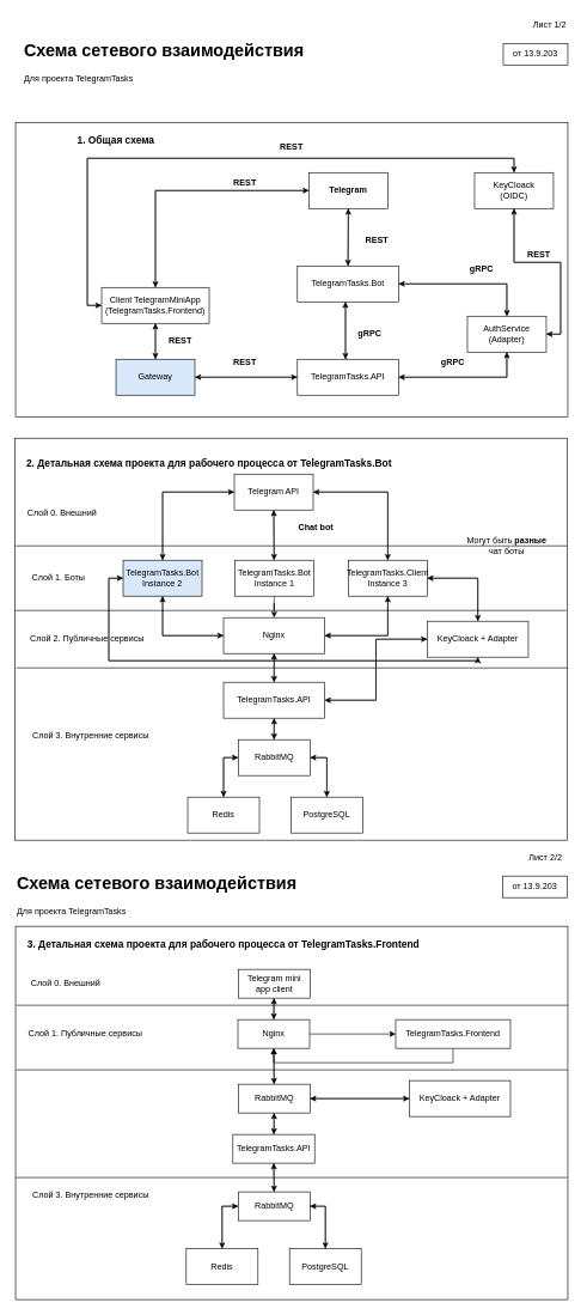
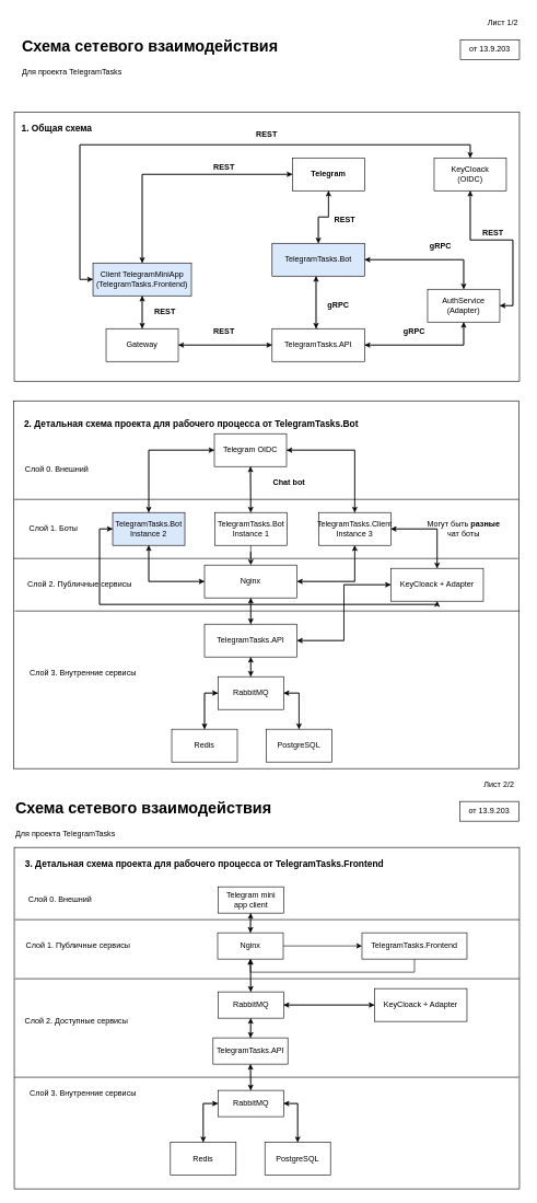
- <mxCell id="28" value="1. Общая схема" style="text;html=1;align=center;verticalAlign=middle;whiteSpace=wrap;rounded=0;fontSize=14;fontStyle=1" parent="1" vertex="1"><mxGeometry x="106" y="180" width="110" height="30" as="geometry" /></mxCell>
+ <mxCell id="28" value="1. Общая схема" style="text;html=1;align=center;verticalAlign=middle;whiteSpace=wrap;rounded=0;fontSize=14;fontStyle=1" parent="1" vertex="1"><mxGeometry x="31" y="180" width="110" height="30" as="geometry" /></mxCell>
- <mxCell id="6" value="&lt;div&gt;&lt;b&gt;Telegram&lt;/b&gt;&lt;/div&gt;" style="html=1;whiteSpace=wrap;" parent="1" vertex="1"><mxGeometry x="430" y="240" width="110" height="50" as="geometry" /></mxCell>
+ <mxCell id="6" value="&lt;div&gt;&lt;b&gt;Telegram&lt;/b&gt;&lt;/div&gt;" style="html=1;whiteSpace=wrap;" parent="1" vertex="1"><mxGeometry x="445" y="240" width="110" height="50" as="geometry" /></mxCell>
- <mxCell id="10" value="TelegramTasks.Bot" style="html=1;whiteSpace=wrap;" parent="1" vertex="1"><mxGeometry x="414" y="370" width="141" height="50" as="geometry" /></mxCell>
+ <mxCell id="10" value="TelegramTasks.Bot" style="html=1;whiteSpace=wrap;fillColor=#dae8fc;" parent="1" vertex="1"><mxGeometry x="414" y="370" width="141" height="50" as="geometry" /></mxCell>
- <mxCell id="19" value="&lt;div&gt;Client TelegramMiniApp&lt;/div&gt;&lt;div&gt;(TelegramTasks.Frontend)&lt;/div&gt;" style="html=1;whiteSpace=wrap;" parent="1" vertex="1"><mxGeometry x="141" y="400" width="150" height="50" as="geometry" /></mxCell>
+ <mxCell id="19" value="&lt;div&gt;Client TelegramMiniApp&lt;/div&gt;&lt;div&gt;(TelegramTasks.Frontend)&lt;/div&gt;" style="html=1;whiteSpace=wrap;fillColor=#dae8fc;" parent="1" vertex="1"><mxGeometry x="141" y="400" width="150" height="50" as="geometry" /></mxCell>
- <mxCell id="22" value="&lt;div&gt;Gateway&lt;/div&gt;" style="html=1;whiteSpace=wrap;fillColor=#dae8fc;" parent="1" vertex="1"><mxGeometry x="161" y="500" width="110" height="50" as="geometry" /></mxCell>
+ <mxCell id="22" value="&lt;div&gt;Gateway&lt;/div&gt;" style="html=1;whiteSpace=wrap;" parent="1" vertex="1"><mxGeometry x="161" y="500" width="110" height="50" as="geometry" /></mxCell>
- <mxCell id="45" value="Telegram API" style="html=1;whiteSpace=wrap;" parent="1" vertex="1"><mxGeometry x="326" y="660" width="110" height="50" as="geometry" /></mxCell>
+ <mxCell id="45" value="Telegram OIDC" style="html=1;whiteSpace=wrap;" parent="1" vertex="1"><mxGeometry x="326" y="660" width="110" height="50" as="geometry" /></mxCell>
- <mxCell id="64" value="Могут быть &lt;b&gt;разные&lt;/b&gt; чат боты" style="text;html=1;align=center;verticalAlign=middle;whiteSpace=wrap;rounded=0;" parent="1" vertex="1"><mxGeometry x="641" y="745" width="130" height="30" as="geometry" /></mxCell>
+ <mxCell id="64" value="Могут быть &lt;b&gt;разные&lt;/b&gt; чат боты" style="text;html=1;align=center;verticalAlign=middle;whiteSpace=wrap;rounded=0;" parent="1" vertex="1"><mxGeometry x="641" y="790" width="130" height="30" as="geometry" /></mxCell>
+ <mxCell id="105" value="Слой 2. Доступные сервисы" style="text;html=1;align=center;verticalAlign=middle;whiteSpace=wrap;rounded=0;" vertex="1" parent="1"><mxGeometry x="36" y="1540" width="160" height="30" as="geometry" /></mxCell>
